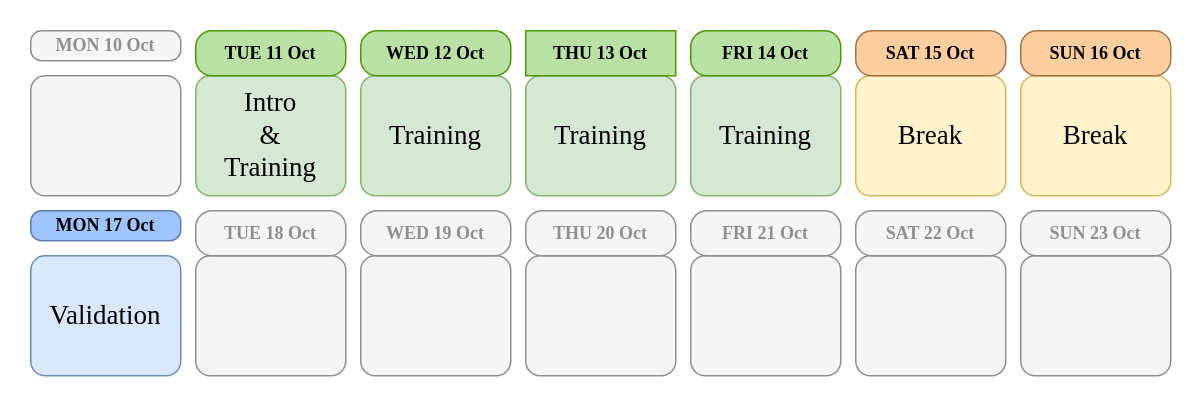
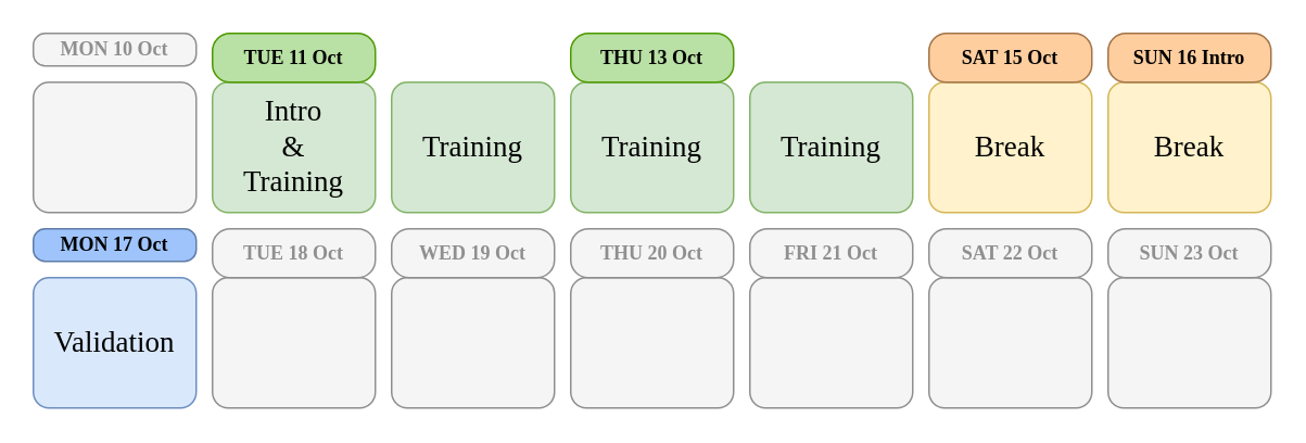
- <mxCell id="7" value="WED 12 Oct" style="rounded=1;whiteSpace=wrap;html=1;fontStyle=1;arcSize=36;fillColor=#B9E0A5;strokeColor=#4D9900;fontFamily=Alliance Nrr 1;fontSource=https%3A%2F%2Ffonts.googleapis.com%2Fcss%3Ffamily%3DAlliance%2BNrr%2B1;" parent="1" vertex="1"><mxGeometry x="240" y="20" width="100" height="30" as="geometry" /></mxCell>
- <mxCell id="11" value="THU 13 Oct" style="whiteSpace=wrap;html=1;fontStyle=1;arcSize=36;fillColor=#B9E0A5;strokeColor=#4D9900;fontFamily=Alliance Nrr 1;fontSource=https%3A%2F%2Ffonts.googleapis.com%2Fcss%3Ffamily%3DAlliance%2BNrr%2B1;rounded=0;" parent="1" vertex="1"><mxGeometry x="350" y="20" width="100" height="30" as="geometry" /></mxCell>
+ <mxCell id="11" value="THU 13 Oct" style="rounded=1;whiteSpace=wrap;html=1;fontStyle=1;arcSize=36;fillColor=#B9E0A5;strokeColor=#4D9900;fontFamily=Alliance Nrr 1;fontSource=https%3A%2F%2Ffonts.googleapis.com%2Fcss%3Ffamily%3DAlliance%2BNrr%2B1;" parent="1" vertex="1"><mxGeometry x="350" y="20" width="100" height="30" as="geometry" /></mxCell>
- <mxCell id="9" value="FRI 14 Oct" style="rounded=1;whiteSpace=wrap;html=1;fontStyle=1;arcSize=36;fillColor=#B9E0A5;strokeColor=#4D9900;fontFamily=Alliance Nrr 1;fontSource=https%3A%2F%2Ffonts.googleapis.com%2Fcss%3Ffamily%3DAlliance%2BNrr%2B1;" parent="1" vertex="1"><mxGeometry x="460" y="20" width="100" height="30" as="geometry" /></mxCell>
- <mxCell id="15" value="SUN 16 Oct" style="rounded=1;whiteSpace=wrap;html=1;fontStyle=1;arcSize=36;fillColor=#FFCE9F;strokeColor=#A37448;fontFamily=Alliance Nrr 1;fontSource=https%3A%2F%2Ffonts.googleapis.com%2Fcss%3Ffamily%3DAlliance%2BNrr%2B1;" parent="1" vertex="1"><mxGeometry x="680" y="20" width="100" height="30" as="geometry" /></mxCell>
+ <mxCell id="15" value="SUN 16 Intro" style="rounded=1;whiteSpace=wrap;html=1;fontStyle=1;arcSize=36;fillColor=#FFCE9F;strokeColor=#A37448;fontFamily=Alliance Nrr 1;fontSource=https%3A%2F%2Ffonts.googleapis.com%2Fcss%3Ffamily%3DAlliance%2BNrr%2B1;" parent="1" vertex="1"><mxGeometry x="680" y="20" width="100" height="30" as="geometry" /></mxCell>
